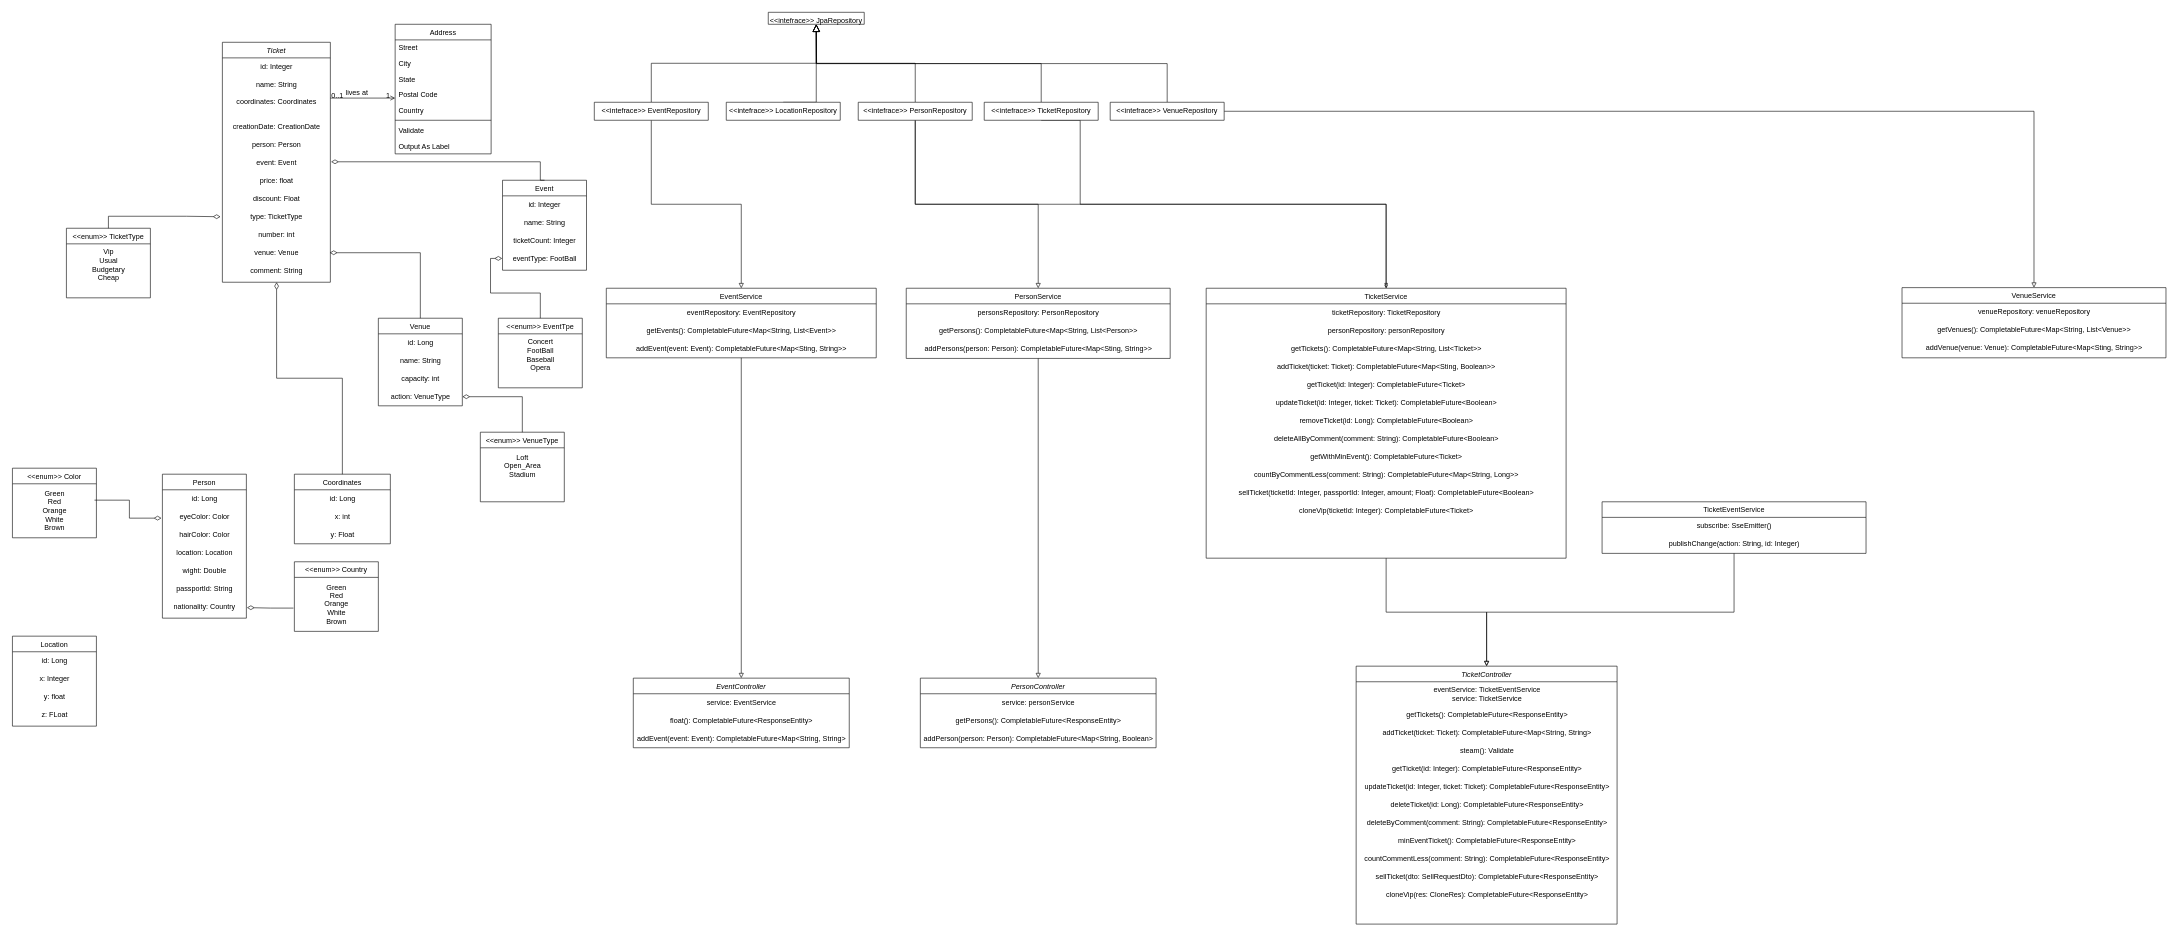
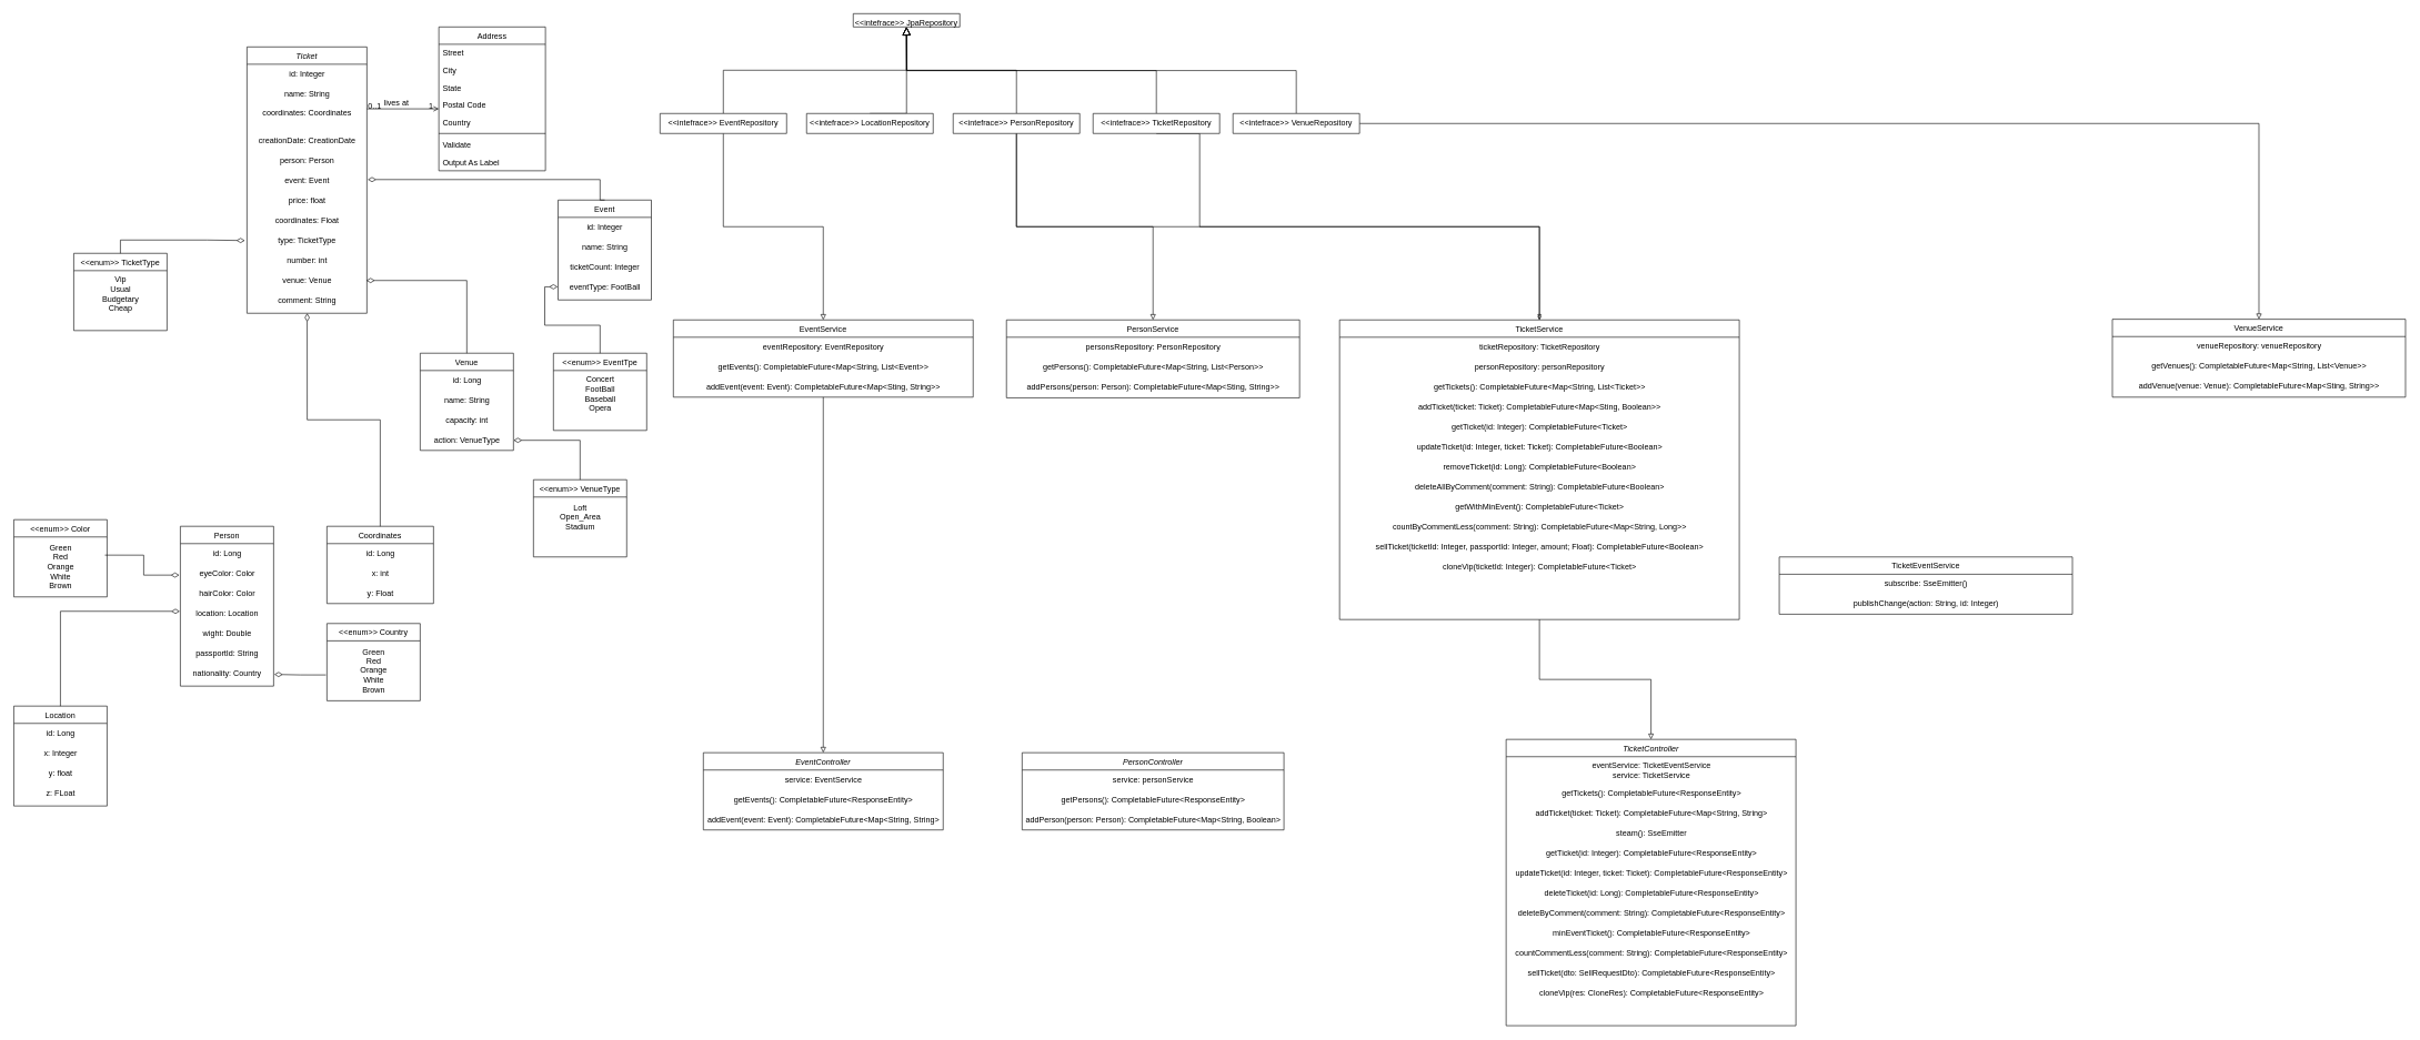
- <mxCell id="10" value="discount: Float" style="text;html=1;align=center;verticalAlign=middle;resizable=0;points=[];autosize=1;strokeColor=none;fillColor=none;" vertex="1" parent="2"><mxGeometry y="246" width="180" height="30" as="geometry" /></mxCell>
+ <mxCell id="10" value="coordinates: Float" style="text;html=1;align=center;verticalAlign=middle;resizable=0;points=[];autosize=1;strokeColor=none;fillColor=none;" vertex="1" parent="2"><mxGeometry y="246" width="180" height="30" as="geometry" /></mxCell>
- <mxCell id="96" style="edgeStyle=orthogonalEdgeStyle;rounded=0;orthogonalLoop=1;jettySize=auto;html=1;entryX=0.5;entryY=0;entryDx=0;entryDy=0;endArrow=block;endFill=0;" edge="1" parent="1" source="97" target="126"><mxGeometry relative="1" as="geometry" /></mxCell>
+ <mxCell id="52" style="edgeStyle=orthogonalEdgeStyle;rounded=0;orthogonalLoop=1;jettySize=auto;html=1;exitX=0.5;exitY=0;exitDx=0;exitDy=0;entryX=-0.006;entryY=0.388;entryDx=0;entryDy=0;entryPerimeter=0;endArrow=diamondThin;endFill=0;endSize=10;" edge="1" parent="1" source="47" target="19"><mxGeometry relative="1" as="geometry" /></mxCell>
- <mxCell id="100" style="edgeStyle=orthogonalEdgeStyle;rounded=0;orthogonalLoop=1;jettySize=auto;html=1;entryX=0.5;entryY=0;entryDx=0;entryDy=0;endArrow=block;endFill=0;" edge="1" parent="1" source="101" target="130"><mxGeometry relative="1" as="geometry"><Array as="points"><mxPoint x="2890" y="1020" /><mxPoint x="2478" y="1020" /></Array></mxGeometry></mxCell>
- <mxCell id="124" value="float(): CompletableFuture&amp;lt;ResponseEntity&amp;gt;" style="text;html=1;align=center;verticalAlign=middle;resizable=0;points=[];autosize=1;strokeColor=none;fillColor=none;" vertex="1" parent="122"><mxGeometry y="56" width="360" height="30" as="geometry" /></mxCell>
+ <mxCell id="124" value="getEvents(): CompletableFuture&amp;lt;ResponseEntity&amp;gt;" style="text;html=1;align=center;verticalAlign=middle;resizable=0;points=[];autosize=1;strokeColor=none;fillColor=none;" vertex="1" parent="122"><mxGeometry y="56" width="360" height="30" as="geometry" /></mxCell>
- <mxCell id="134" value="steam(): Validate" style="text;html=1;align=center;verticalAlign=middle;resizable=0;points=[];autosize=1;strokeColor=none;fillColor=none;" vertex="1" parent="130"><mxGeometry y="126" width="435" height="30" as="geometry" /></mxCell>
+ <mxCell id="134" value="steam(): SseEmitter" style="text;html=1;align=center;verticalAlign=middle;resizable=0;points=[];autosize=1;strokeColor=none;fillColor=none;" vertex="1" parent="130"><mxGeometry y="126" width="435" height="30" as="geometry" /></mxCell>
